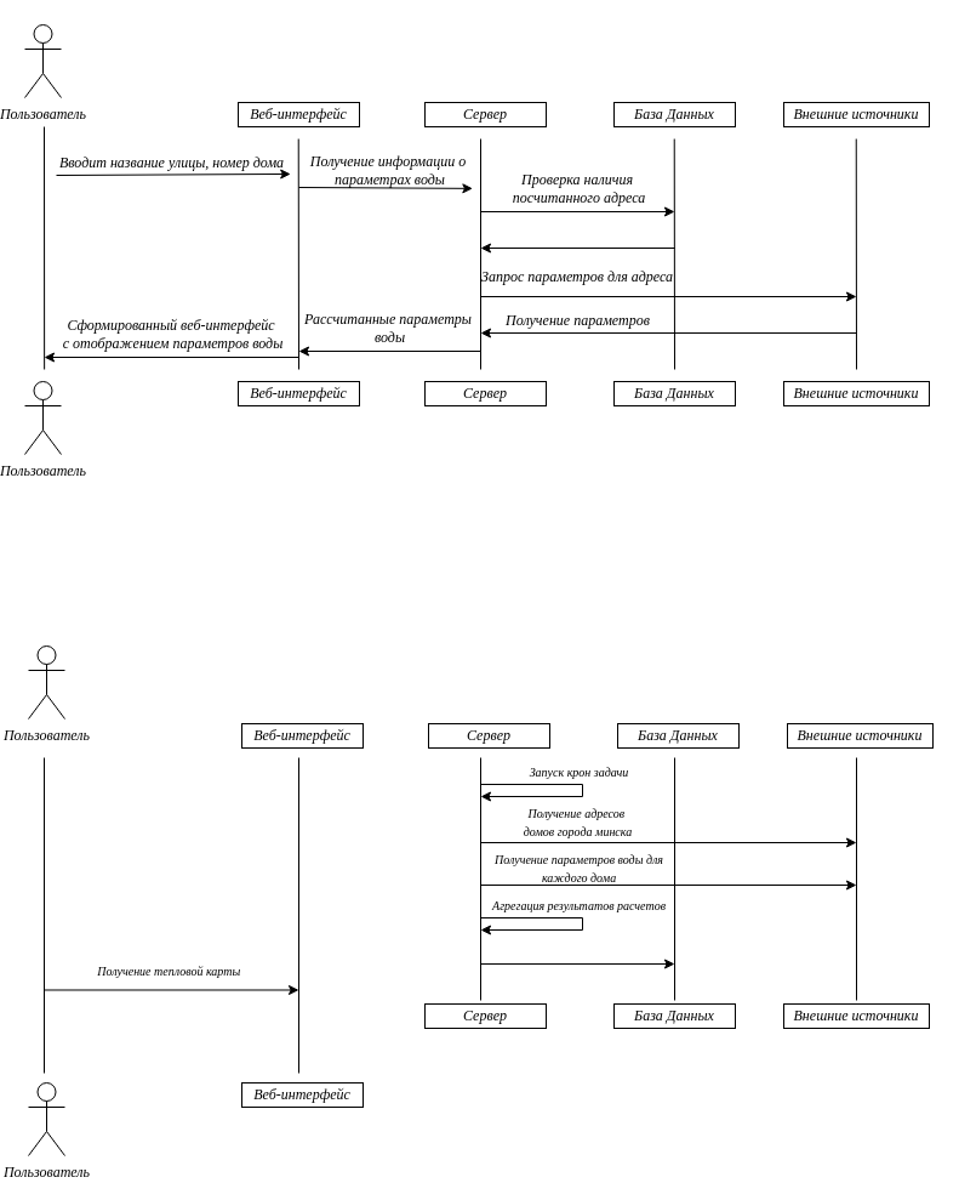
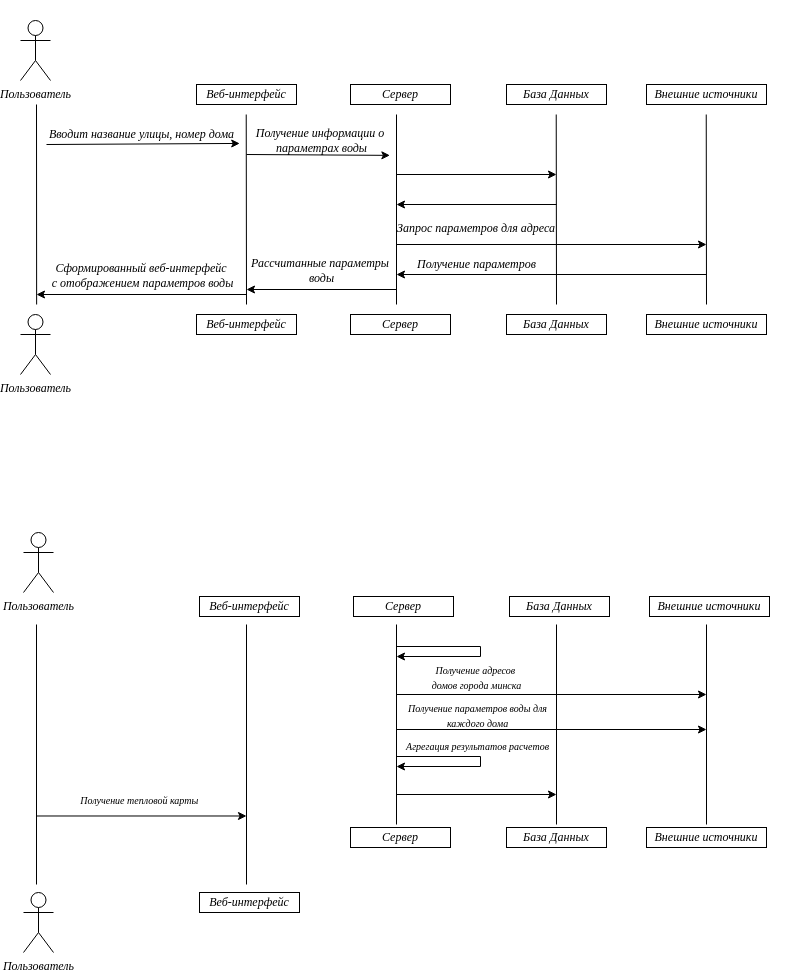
- <mxCell id="21" value="&lt;font&gt;Проверка наличия&amp;nbsp;&lt;/font&gt;&lt;div&gt;&lt;font&gt;посчитанного адреса&lt;/font&gt;&lt;/div&gt;" style="text;html=1;align=center;verticalAlign=middle;resizable=0;points=[];autosize=1;strokeColor=none;fillColor=none;fontFamily=ISOCPEUR;fontStyle=2" parent="1" vertex="1"><mxGeometry x="416" y="134" width="122" height="41" as="geometry" /></mxCell>
- <mxCell id="43" value="&lt;font&gt;&lt;font style=&quot;font-size: 10px;&quot;&gt;Запуск крон задачи&lt;/font&gt;&lt;br&gt;&lt;/font&gt;" style="text;html=1;align=center;verticalAlign=middle;resizable=0;points=[];autosize=1;strokeColor=none;fillColor=none;fontFamily=ISOCPEUR;fontStyle=2" parent="1" vertex="1"><mxGeometry x="427" y="623" width="99" height="26" as="geometry" /></mxCell>
